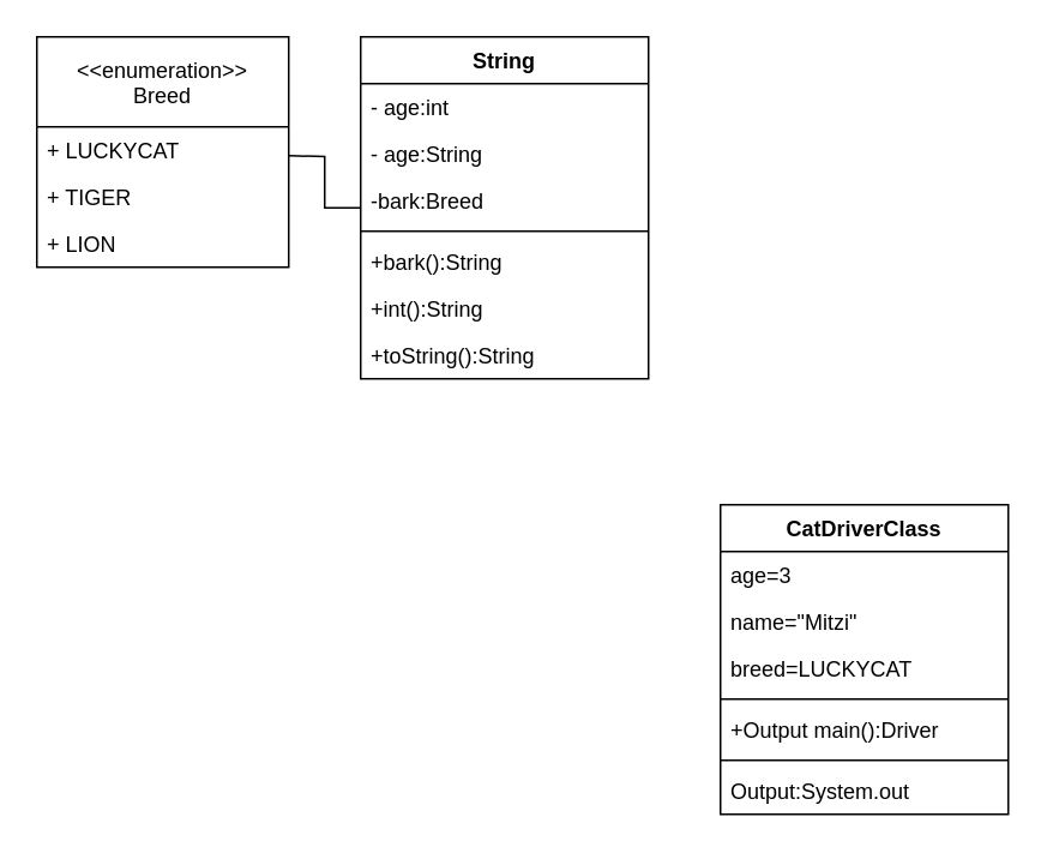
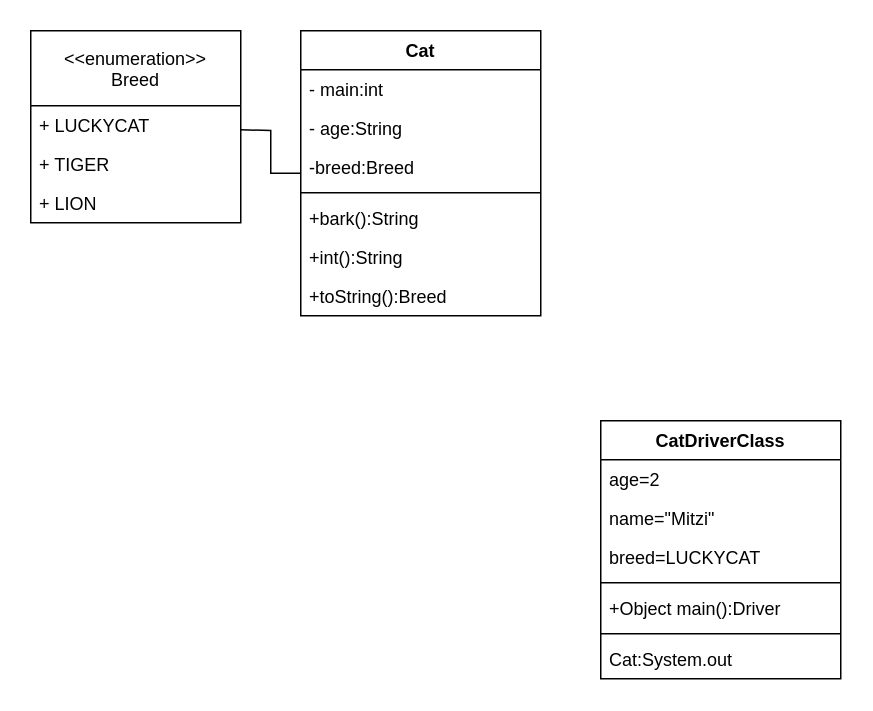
- <mxCell id="7" value="String" style="swimlane;fontStyle=1;align=center;verticalAlign=top;childLayout=stackLayout;horizontal=1;startSize=26;horizontalStack=0;resizeParent=1;resizeParentMax=0;resizeLast=0;collapsible=1;marginBottom=0;" vertex="1" parent="1"><mxGeometry x="200" y="20" width="160" height="190" as="geometry" /></mxCell>
+ <mxCell id="7" value="Cat" style="swimlane;fontStyle=1;align=center;verticalAlign=top;childLayout=stackLayout;horizontal=1;startSize=26;horizontalStack=0;resizeParent=1;resizeParentMax=0;resizeLast=0;collapsible=1;marginBottom=0;" vertex="1" parent="1"><mxGeometry x="200" y="20" width="160" height="190" as="geometry" /></mxCell>
- <mxCell id="8" value="- age:int" style="text;strokeColor=none;fillColor=none;align=left;verticalAlign=top;spacingLeft=4;spacingRight=4;overflow=hidden;rotatable=0;points=[[0,0.5],[1,0.5]];portConstraint=eastwest;" vertex="1" parent="7"><mxGeometry y="26" width="160" height="26" as="geometry" /></mxCell>
+ <mxCell id="8" value="- main:int" style="text;strokeColor=none;fillColor=none;align=left;verticalAlign=top;spacingLeft=4;spacingRight=4;overflow=hidden;rotatable=0;points=[[0,0.5],[1,0.5]];portConstraint=eastwest;" vertex="1" parent="7"><mxGeometry y="26" width="160" height="26" as="geometry" /></mxCell>
- <mxCell id="10" value="-bark:Breed" style="text;strokeColor=none;fillColor=none;align=left;verticalAlign=top;spacingLeft=4;spacingRight=4;overflow=hidden;rotatable=0;points=[[0,0.5],[1,0.5]];portConstraint=eastwest;" vertex="1" parent="7"><mxGeometry y="78" width="160" height="26" as="geometry" /></mxCell>
+ <mxCell id="10" value="-breed:Breed" style="text;strokeColor=none;fillColor=none;align=left;verticalAlign=top;spacingLeft=4;spacingRight=4;overflow=hidden;rotatable=0;points=[[0,0.5],[1,0.5]];portConstraint=eastwest;" vertex="1" parent="7"><mxGeometry y="78" width="160" height="26" as="geometry" /></mxCell>
- <mxCell id="14" value="+toString():String" style="text;strokeColor=none;fillColor=none;align=left;verticalAlign=top;spacingLeft=4;spacingRight=4;overflow=hidden;rotatable=0;points=[[0,0.5],[1,0.5]];portConstraint=eastwest;" vertex="1" parent="7"><mxGeometry y="164" width="160" height="26" as="geometry" /></mxCell>
+ <mxCell id="14" value="+toString():Breed" style="text;strokeColor=none;fillColor=none;align=left;verticalAlign=top;spacingLeft=4;spacingRight=4;overflow=hidden;rotatable=0;points=[[0,0.5],[1,0.5]];portConstraint=eastwest;" vertex="1" parent="7"><mxGeometry y="164" width="160" height="26" as="geometry" /></mxCell>
- <mxCell id="16" value="age=3" style="text;strokeColor=none;fillColor=none;align=left;verticalAlign=top;spacingLeft=4;spacingRight=4;overflow=hidden;rotatable=0;points=[[0,0.5],[1,0.5]];portConstraint=eastwest;" vertex="1" parent="15"><mxGeometry y="26" width="160" height="26" as="geometry" /></mxCell>
+ <mxCell id="16" value="age=2" style="text;strokeColor=none;fillColor=none;align=left;verticalAlign=top;spacingLeft=4;spacingRight=4;overflow=hidden;rotatable=0;points=[[0,0.5],[1,0.5]];portConstraint=eastwest;" vertex="1" parent="15"><mxGeometry y="26" width="160" height="26" as="geometry" /></mxCell>
- <mxCell id="20" value="+Output main():Driver" style="text;strokeColor=none;fillColor=none;align=left;verticalAlign=top;spacingLeft=4;spacingRight=4;overflow=hidden;rotatable=0;points=[[0,0.5],[1,0.5]];portConstraint=eastwest;" vertex="1" parent="15"><mxGeometry y="112" width="160" height="26" as="geometry" /></mxCell>
+ <mxCell id="20" value="+Object main():Driver" style="text;strokeColor=none;fillColor=none;align=left;verticalAlign=top;spacingLeft=4;spacingRight=4;overflow=hidden;rotatable=0;points=[[0,0.5],[1,0.5]];portConstraint=eastwest;" vertex="1" parent="15"><mxGeometry y="112" width="160" height="26" as="geometry" /></mxCell>
- <mxCell id="22" value="Output:System.out" style="text;strokeColor=none;fillColor=none;align=left;verticalAlign=top;spacingLeft=4;spacingRight=4;overflow=hidden;rotatable=0;points=[[0,0.5],[1,0.5]];portConstraint=eastwest;" vertex="1" parent="15"><mxGeometry y="146" width="160" height="26" as="geometry" /></mxCell>
+ <mxCell id="22" value="Cat:System.out" style="text;strokeColor=none;fillColor=none;align=left;verticalAlign=top;spacingLeft=4;spacingRight=4;overflow=hidden;rotatable=0;points=[[0,0.5],[1,0.5]];portConstraint=eastwest;" vertex="1" parent="15"><mxGeometry y="146" width="160" height="26" as="geometry" /></mxCell>
